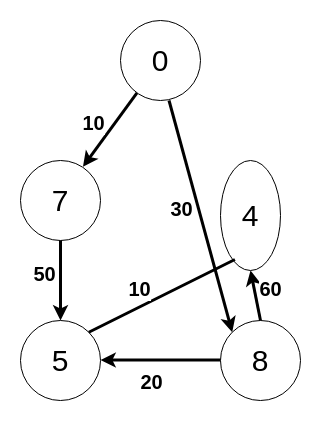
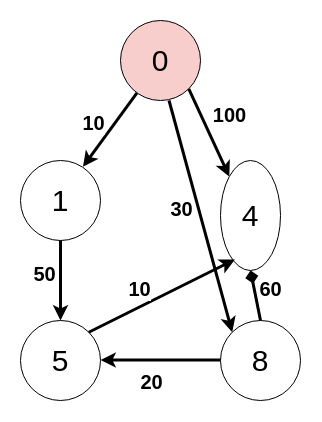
- <mxCell id="2" value="&lt;font style=&quot;font-size: 30px;&quot;&gt;0&lt;/font&gt;" style="ellipse;whiteSpace=wrap;html=1;aspect=fixed;" vertex="1" parent="1"><mxGeometry x="120" y="20" width="80" height="80" as="geometry" /></mxCell>
+ <mxCell id="2" value="&lt;font style=&quot;font-size: 30px;&quot;&gt;0&lt;/font&gt;" style="ellipse;whiteSpace=wrap;html=1;aspect=fixed;fillColor=#f8cecc;" vertex="1" parent="1"><mxGeometry x="120" y="20" width="80" height="80" as="geometry" /></mxCell>
+ <mxCell id="11" value="" style="endArrow=classic;html=1;rounded=0;curved=0;strokeWidth=3;entryX=0;entryY=0;entryDx=0;entryDy=0;exitX=1;exitY=1;exitDx=0;exitDy=0;" edge="1" parent="1" source="2" target="4"><mxGeometry relative="1" as="geometry"><mxPoint x="188.52" y="83.75" as="sourcePoint" /><mxPoint x="139.995" y="160.004" as="targetPoint" /></mxGeometry></mxCell>
+ <mxCell id="12" value="&lt;font style=&quot;font-size: 20px;&quot;&gt;&lt;b&gt;100&lt;/b&gt;&lt;/font&gt;" style="edgeLabel;resizable=0;html=1;;align=center;verticalAlign=middle;horizontal=1;" connectable="0" vertex="1" parent="11"><mxGeometry relative="1" as="geometry"><mxPoint x="20" y="-18" as="offset" /></mxGeometry></mxCell>
- <mxCell id="3" value="&lt;font style=&quot;font-size: 30px;&quot;&gt;7&lt;/font&gt;" style="ellipse;whiteSpace=wrap;html=1;aspect=fixed;" vertex="1" parent="1"><mxGeometry x="20" y="160" width="80" height="80" as="geometry" /></mxCell>
+ <mxCell id="3" value="&lt;font style=&quot;font-size: 30px;&quot;&gt;1&lt;/font&gt;" style="ellipse;whiteSpace=wrap;html=1;aspect=fixed;" vertex="1" parent="1"><mxGeometry x="20" y="160" width="80" height="80" as="geometry" /></mxCell>
- <mxCell id="15" value="" style="endArrow=none;html=1;rounded=0;curved=0;strokeWidth=3;entryX=0.24;entryY=0.9;entryDx=0;entryDy=0;entryPerimeter=0;exitX=1;exitY=0;exitDx=0;exitDy=0;" edge="1" parent="1" source="5" target="4"><mxGeometry relative="1" as="geometry"><mxPoint x="88.52" y="330" as="sourcePoint" /><mxPoint x="39.995" y="406.254" as="targetPoint" /></mxGeometry></mxCell>
+ <mxCell id="15" value="" style="endArrow=classic;html=1;rounded=0;curved=0;strokeWidth=3;entryX=0.24;entryY=0.9;entryDx=0;entryDy=0;entryPerimeter=0;exitX=1;exitY=0;exitDx=0;exitDy=0;" edge="1" parent="1" source="5" target="4"><mxGeometry relative="1" as="geometry"><mxPoint x="88.52" y="330" as="sourcePoint" /><mxPoint x="39.995" y="406.254" as="targetPoint" /></mxGeometry></mxCell>
- <mxCell id="19" value="" style="endArrow=classic;html=1;rounded=0;curved=0;strokeWidth=3;exitX=0.5;exitY=0;exitDx=0;exitDy=0;entryX=0.5;entryY=1;entryDx=0;entryDy=0;" edge="1" parent="1" source="6" target="4"><mxGeometry relative="1" as="geometry"><mxPoint x="264" y="320" as="sourcePoint" /><mxPoint x="270" y="240" as="targetPoint" /></mxGeometry></mxCell>
+ <mxCell id="19" value="" style="endArrow=diamond;html=1;rounded=0;curved=0;strokeWidth=3;exitX=0.5;exitY=0;exitDx=0;exitDy=0;entryX=0.5;entryY=1;entryDx=0;entryDy=0;" edge="1" parent="1" source="6" target="4"><mxGeometry relative="1" as="geometry"><mxPoint x="264" y="320" as="sourcePoint" /><mxPoint x="270" y="240" as="targetPoint" /></mxGeometry></mxCell>
